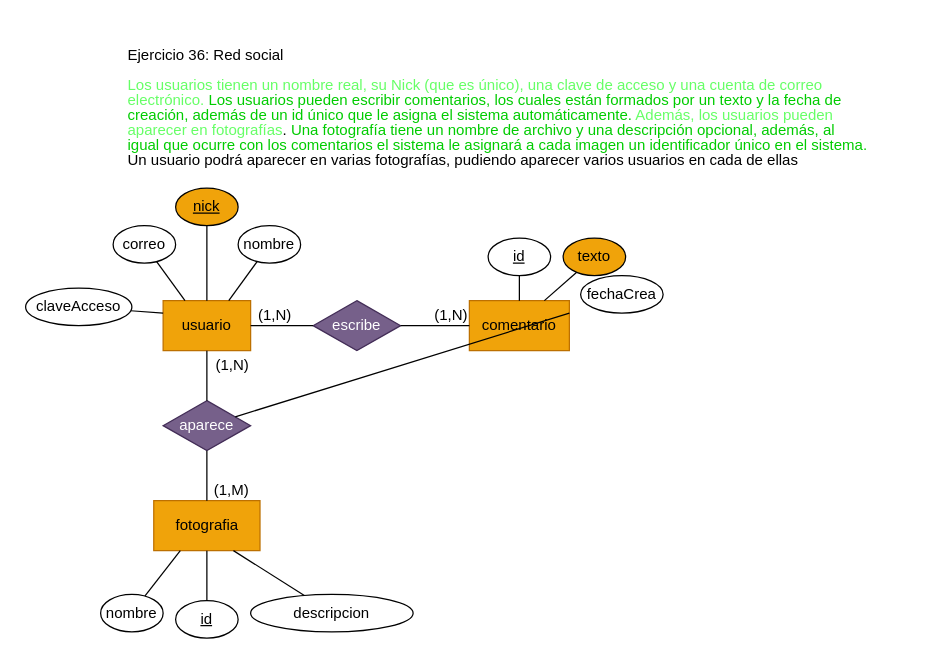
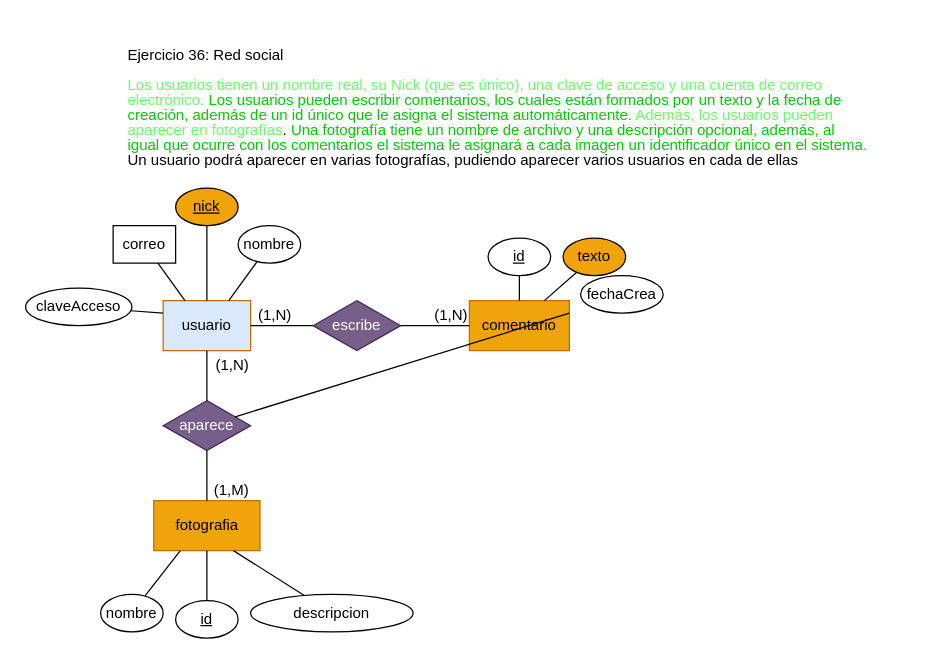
- <mxCell id="21" value="correo" style="ellipse;whiteSpace=wrap;html=1;align=center;" vertex="1" parent="1"><mxGeometry x="90" y="180" width="50" height="30" as="geometry" /></mxCell>
+ <mxCell id="21" value="correo" style="whiteSpace=wrap;html=1;align=center;rounded=0;" vertex="1" parent="1"><mxGeometry x="90" y="180" width="50" height="30" as="geometry" /></mxCell>
- <mxCell id="3" value="usuario" style="whiteSpace=wrap;html=1;align=center;fillColor=#f0a30a;strokeColor=#BD7000;fontColor=#000000;" vertex="1" parent="1"><mxGeometry x="130" y="240" width="70" height="40" as="geometry" /></mxCell>
+ <mxCell id="3" value="usuario" style="whiteSpace=wrap;html=1;align=center;fillColor=#dae8fc;strokeColor=#BD7000;fontColor=#000000;" vertex="1" parent="1"><mxGeometry x="130" y="240" width="70" height="40" as="geometry" /></mxCell>
